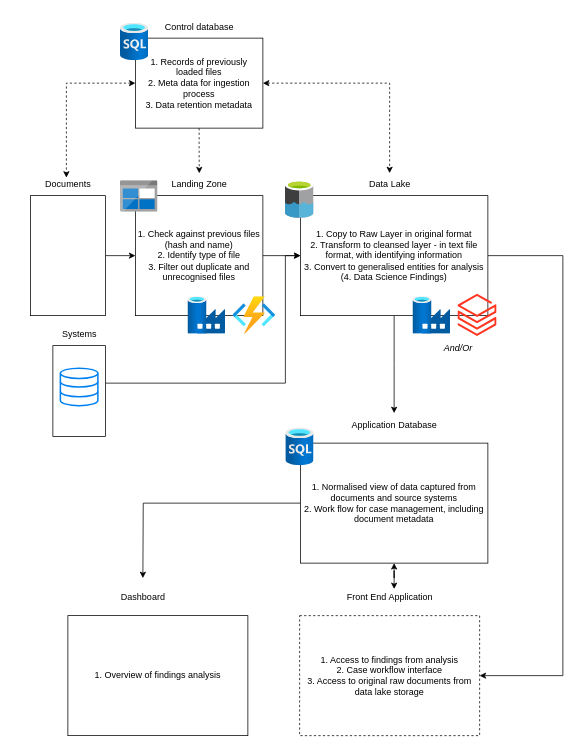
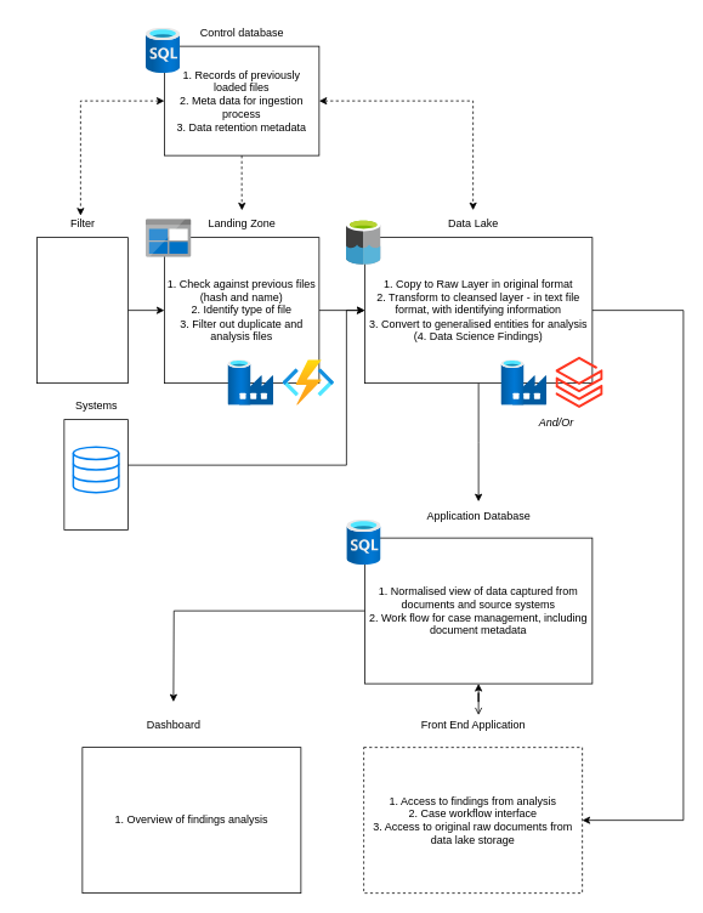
- <mxCell id="10" value="Documents" style="text;html=1;align=center;verticalAlign=middle;resizable=0;points=[];autosize=1;strokeColor=none;fillColor=none;" vertex="1" parent="1"><mxGeometry x="50" y="230" width="80" height="30" as="geometry" /></mxCell>
+ <mxCell id="10" value="Filter" style="text;html=1;align=center;verticalAlign=middle;resizable=0;points=[];autosize=1;strokeColor=none;fillColor=none;" vertex="1" parent="1"><mxGeometry x="50" y="230" width="80" height="30" as="geometry" /></mxCell>
- <mxCell id="15" value="1. Check against previous files (hash and name)&lt;br&gt;2. Identify type of file&lt;br&gt;3. Filter out duplicate and unrecognised files" style="rounded=0;whiteSpace=wrap;html=1;" vertex="1" parent="1"><mxGeometry x="180" y="260" width="170" height="160" as="geometry" /></mxCell>
+ <mxCell id="15" value="1. Check against previous files (hash and name)&lt;br&gt;2. Identify type of file&lt;br&gt;3. Filter out duplicate and analysis files" style="rounded=0;whiteSpace=wrap;html=1;" vertex="1" parent="1"><mxGeometry x="180" y="260" width="170" height="160" as="geometry" /></mxCell>
- <mxCell id="32" style="edgeStyle=orthogonalEdgeStyle;rounded=0;orthogonalLoop=1;jettySize=auto;html=1;entryX=0.543;entryY=0.15;entryDx=0;entryDy=0;entryPerimeter=0;startArrow=classic;startFill=1;" edge="1" parent="1" source="33" target="40"><mxGeometry relative="1" as="geometry" /></mxCell>
+ <mxCell id="32" style="edgeStyle=orthogonalEdgeStyle;rounded=0;orthogonalLoop=1;jettySize=auto;html=1;entryX=0.543;entryY=0.15;entryDx=0;entryDy=0;entryPerimeter=0;startArrow=classic;startFill=1;endArrow=open;" edge="1" parent="1" source="33" target="40"><mxGeometry relative="1" as="geometry" /></mxCell>
